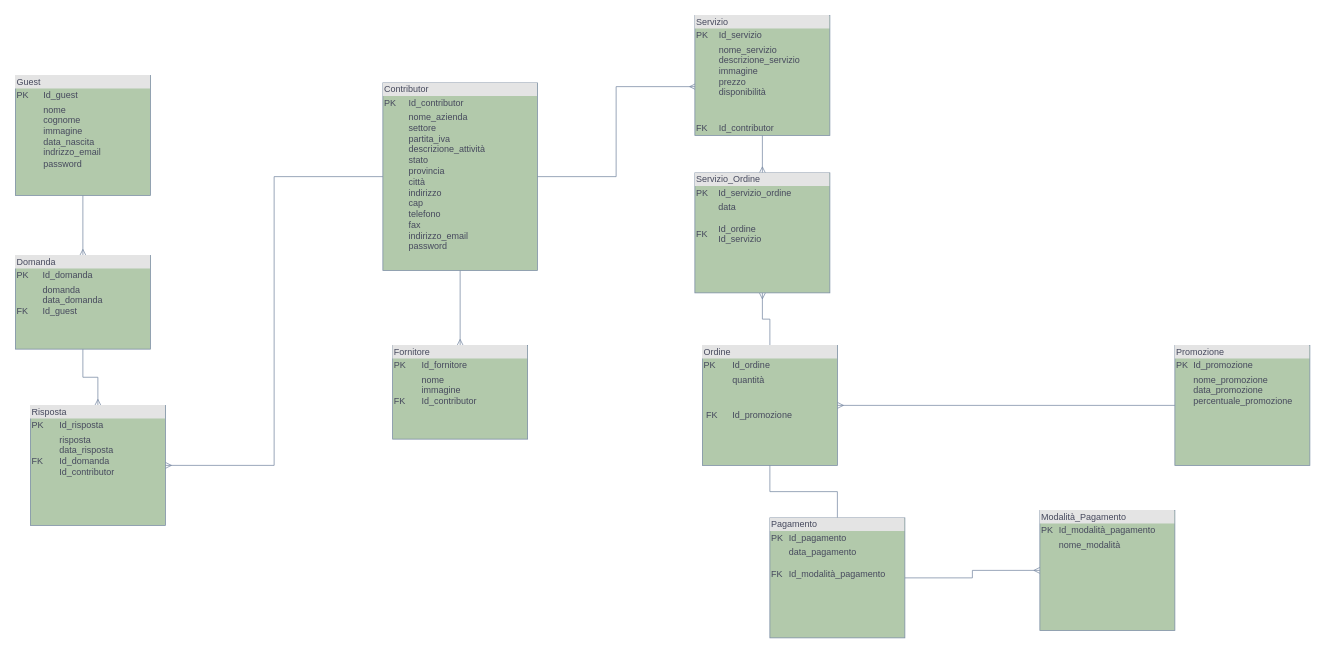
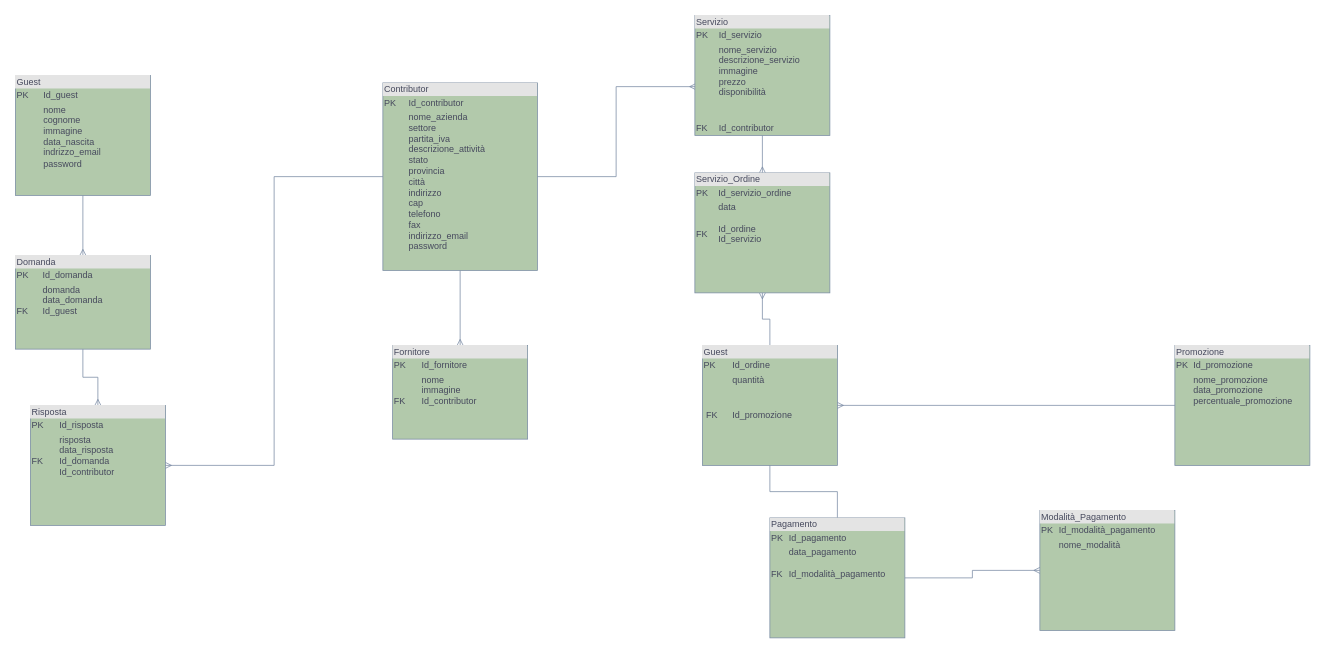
- <mxCell id="18" value="&lt;div style=&quot;box-sizing: border-box ; width: 100% ; background: #e4e4e4 ; padding: 2px&quot;&gt;Ordine&lt;/div&gt;&lt;table style=&quot;width: 100% ; font-size: 1em&quot; cellpadding=&quot;2&quot; cellspacing=&quot;0&quot;&gt;&lt;tbody&gt;&lt;tr&gt;&lt;td&gt;PK&lt;/td&gt;&lt;td&gt;Id_ordine&lt;br&gt;&lt;/td&gt;&lt;/tr&gt;&lt;tr&gt;&lt;td&gt;&lt;br&gt;&lt;/td&gt;&lt;td&gt;quantità&lt;br&gt;&lt;br&gt;&lt;br&gt;&lt;/td&gt;&lt;/tr&gt;&lt;tr&gt;&lt;td&gt;&amp;nbsp;FK&lt;/td&gt;&lt;td&gt;Id_promozione&lt;/td&gt;&lt;/tr&gt;&lt;/tbody&gt;&lt;/table&gt;" style="verticalAlign=top;align=left;overflow=fill;html=1;fillColor=#B2C9AB;strokeColor=#788AA3;fontColor=#46495D;" parent="1" vertex="1"><mxGeometry x="936" y="460" width="180" height="160" as="geometry" /></mxCell>
+ <mxCell id="18" value="&lt;div style=&quot;box-sizing: border-box ; width: 100% ; background: #e4e4e4 ; padding: 2px&quot;&gt;Guest&lt;/div&gt;&lt;table style=&quot;width: 100% ; font-size: 1em&quot; cellpadding=&quot;2&quot; cellspacing=&quot;0&quot;&gt;&lt;tbody&gt;&lt;tr&gt;&lt;td&gt;PK&lt;/td&gt;&lt;td&gt;Id_ordine&lt;br&gt;&lt;/td&gt;&lt;/tr&gt;&lt;tr&gt;&lt;td&gt;&lt;br&gt;&lt;/td&gt;&lt;td&gt;quantità&lt;br&gt;&lt;br&gt;&lt;br&gt;&lt;/td&gt;&lt;/tr&gt;&lt;tr&gt;&lt;td&gt;&amp;nbsp;FK&lt;/td&gt;&lt;td&gt;Id_promozione&lt;/td&gt;&lt;/tr&gt;&lt;/tbody&gt;&lt;/table&gt;" style="verticalAlign=top;align=left;overflow=fill;html=1;fillColor=#B2C9AB;strokeColor=#788AA3;fontColor=#46495D;" parent="1" vertex="1"><mxGeometry x="936" y="460" width="180" height="160" as="geometry" /></mxCell>
